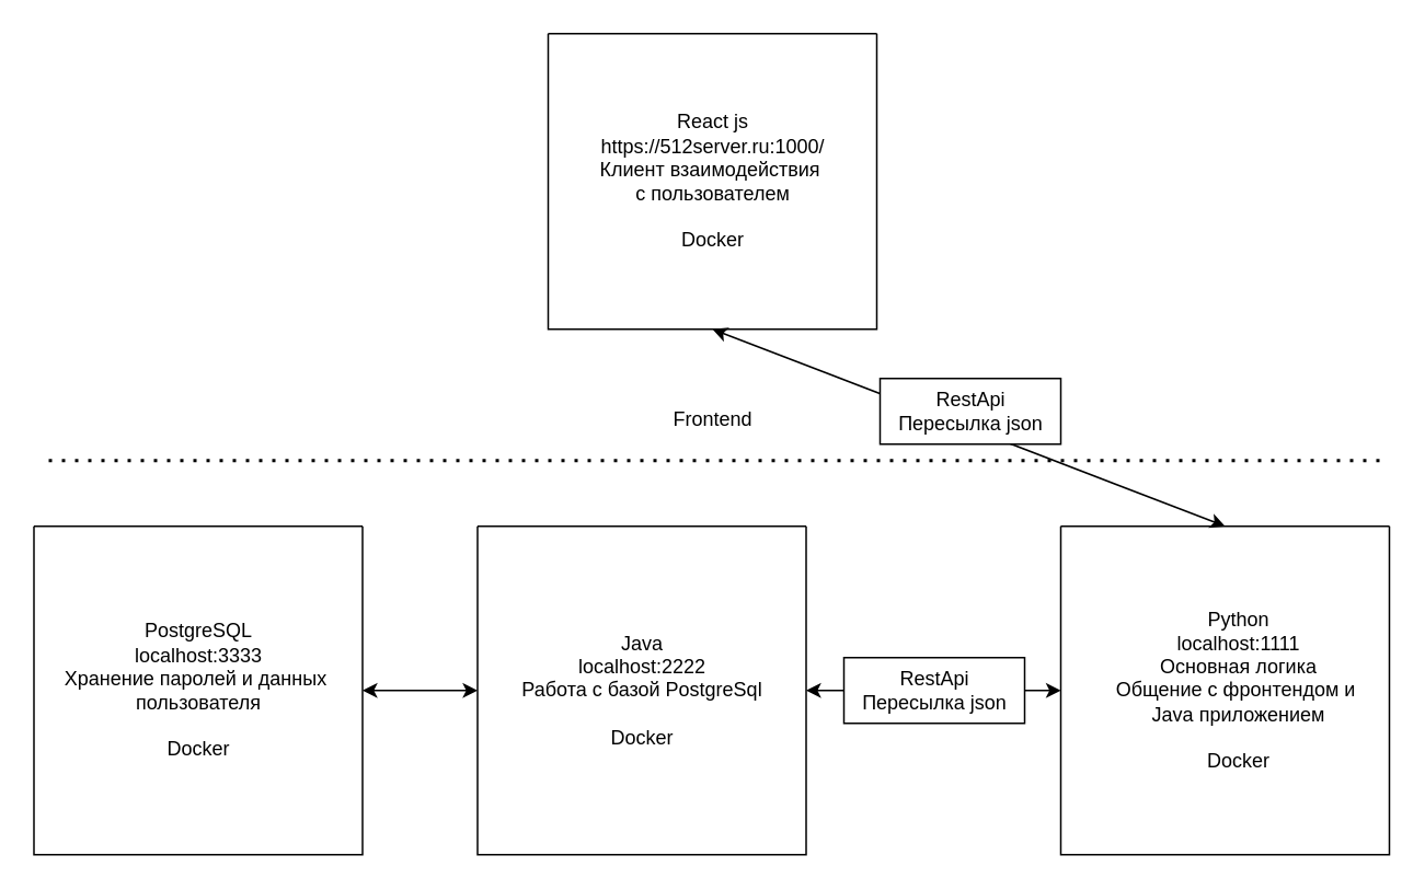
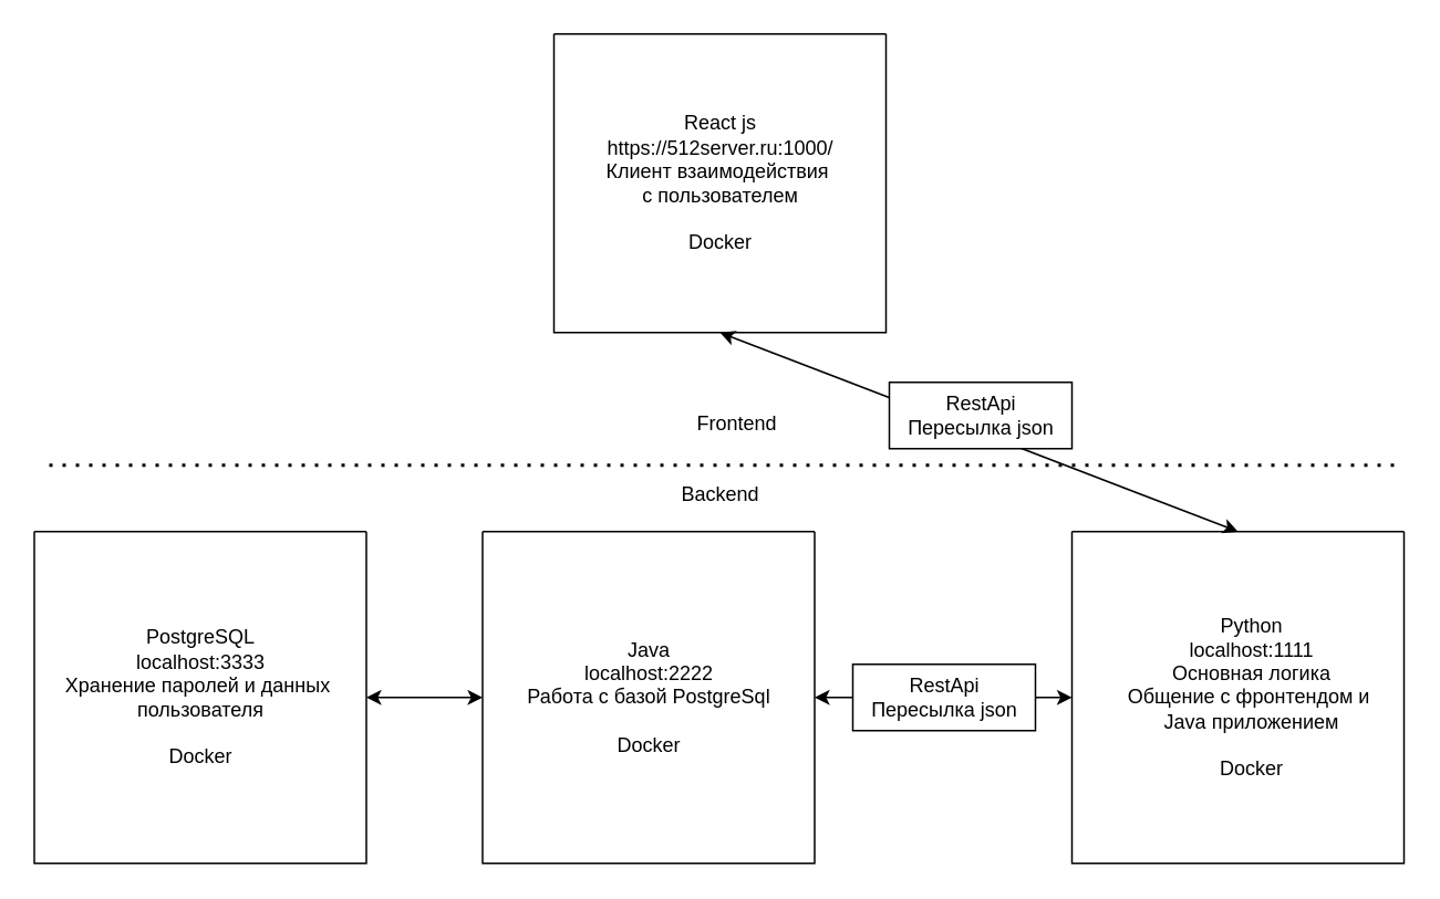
- <mxCell id="16" value="Frontend" style="text;html=1;align=center;verticalAlign=middle;resizable=0;points=[];autosize=1;strokeColor=none;fillColor=none;" vertex="1" parent="1"><mxGeometry x="398" y="240" width="70" height="30" as="geometry" /></mxCell>
+ <mxCell id="16" value="Frontend" style="text;html=1;align=center;verticalAlign=middle;resizable=0;points=[];autosize=1;strokeColor=none;fillColor=none;" vertex="1" parent="1"><mxGeometry x="408" y="240" width="70" height="30" as="geometry" /></mxCell>
+ <mxCell id="7" value="Backend" style="text;html=1;align=center;verticalAlign=middle;resizable=0;points=[];autosize=1;strokeColor=none;fillColor=none;" vertex="1" parent="1"><mxGeometry x="398" y="283" width="70" height="30" as="geometry" /></mxCell>
